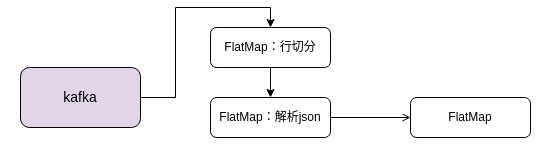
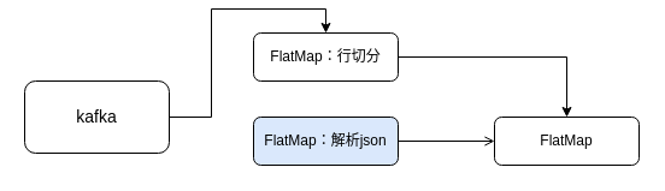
- <mxCell id="6" value="" style="edgeStyle=orthogonalEdgeStyle;rounded=0;orthogonalLoop=1;jettySize=auto;html=1;" edge="1" parent="1" source="7" target="5"><mxGeometry relative="1" as="geometry" /></mxCell>
+ <mxCell id="6" value="" style="edgeStyle=orthogonalEdgeStyle;rounded=0;orthogonalLoop=1;jettySize=auto;html=1;" edge="1" parent="1" source="7" target="8"><mxGeometry relative="1" as="geometry" /></mxCell>
- <mxCell id="3" value="&lt;font style=&quot;font-size: 14px;&quot;&gt;kafka&lt;/font&gt;" style="rounded=1;whiteSpace=wrap;html=1;fillColor=#e1d5e7;" vertex="1" parent="1"><mxGeometry x="20" y="60" width="120" height="60" as="geometry" /></mxCell>
+ <mxCell id="3" value="&lt;font style=&quot;font-size: 14px;&quot;&gt;kafka&lt;/font&gt;" style="rounded=1;whiteSpace=wrap;html=1;" vertex="1" parent="1"><mxGeometry x="20" y="60" width="120" height="60" as="geometry" /></mxCell>
- <mxCell id="5" value="FlatMap：解析json" style="rounded=1;whiteSpace=wrap;html=1;" vertex="1" parent="1"><mxGeometry x="210" y="90" width="120" height="40" as="geometry" /></mxCell>
+ <mxCell id="5" value="FlatMap：解析json" style="rounded=1;whiteSpace=wrap;html=1;fillColor=#dae8fc;" vertex="1" parent="1"><mxGeometry x="210" y="90" width="120" height="40" as="geometry" /></mxCell>
